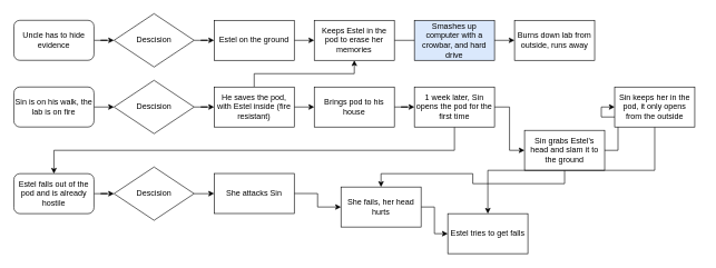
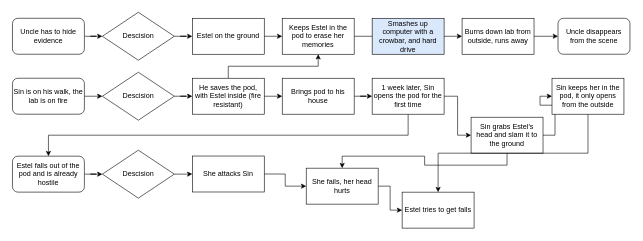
+ <mxCell id="6" style="edgeStyle=orthogonalEdgeStyle;rounded=0;orthogonalLoop=1;jettySize=auto;html=1;exitX=1;exitY=0.5;exitDx=0;exitDy=0;entryX=0;entryY=0.5;entryDx=0;entryDy=0;" edge="1" parent="1" source="7" target="12"><mxGeometry relative="1" as="geometry" /></mxCell>
+ <mxCell id="12" value="Uncle disappears from the scene" style="rounded=1;whiteSpace=wrap;html=1;glass=0;sketch=0;strokeColor=default;" vertex="1" parent="1"><mxGeometry x="930" y="30" width="120" height="60" as="geometry" /></mxCell>
